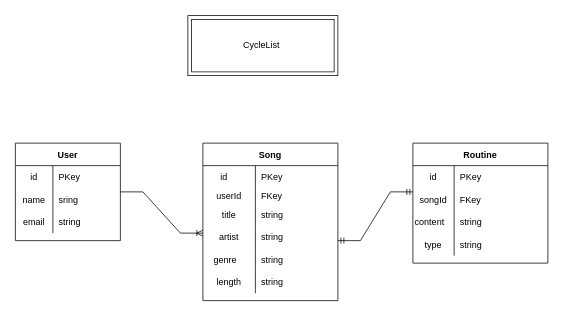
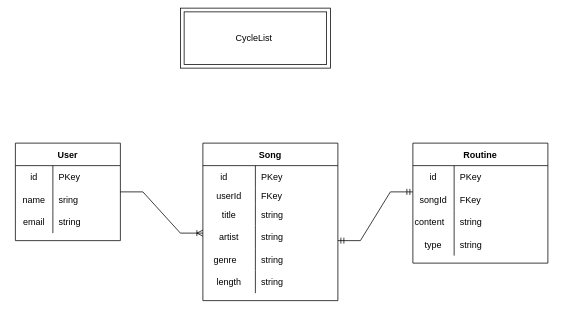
- <mxCell id="46" value="CycleList&amp;nbsp;" style="shape=ext;margin=3;double=1;whiteSpace=wrap;html=1;align=center;" vertex="1" parent="1"><mxGeometry x="250" y="20" width="200" height="80" as="geometry" /></mxCell>
+ <mxCell id="46" value="CycleList&amp;nbsp;" style="shape=ext;margin=3;double=1;whiteSpace=wrap;html=1;align=center;" vertex="1" parent="1"><mxGeometry x="240" y="10" width="200" height="80" as="geometry" /></mxCell>
